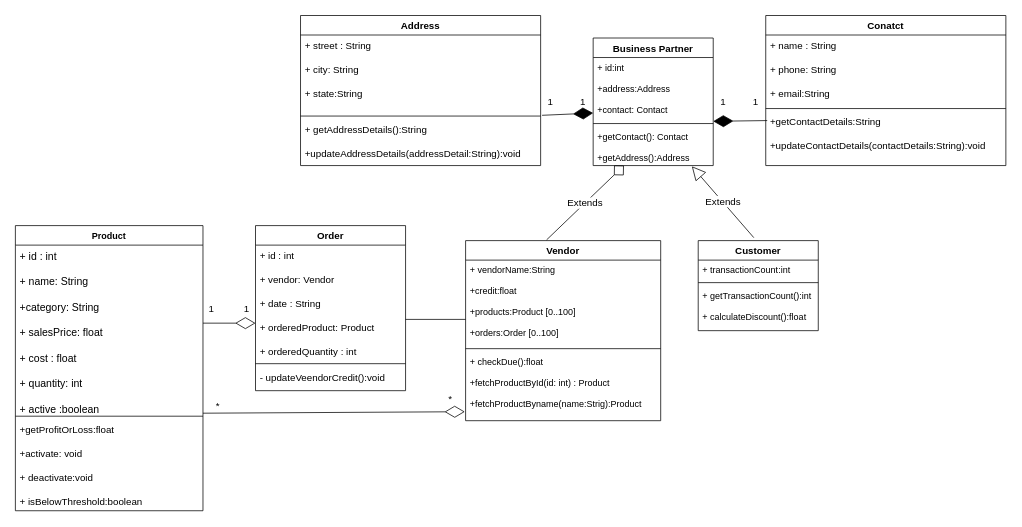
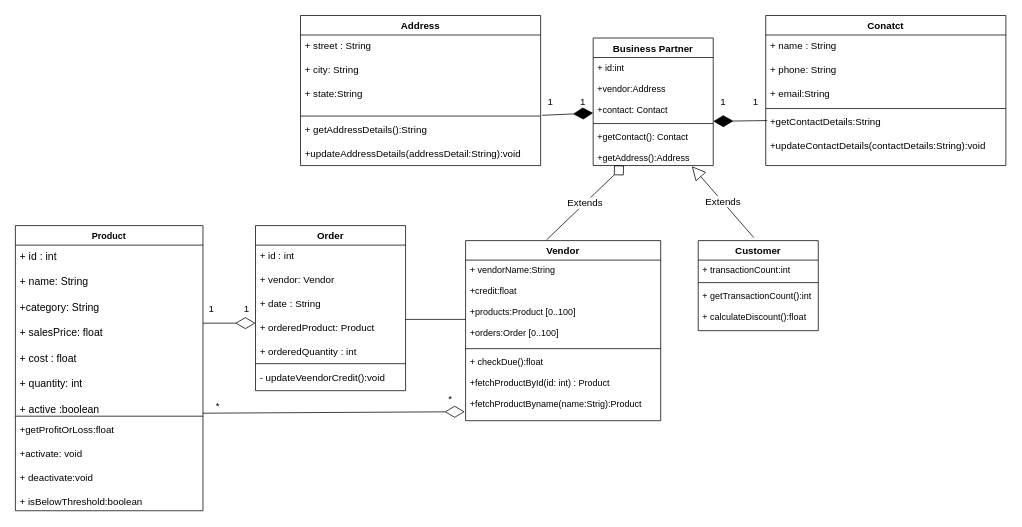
- <mxCell id="22" value="+ id:int &#10;&#10;+address:Address&#10;&#10;+contact: Contact" style="text;strokeColor=none;fillColor=none;align=left;verticalAlign=top;spacingLeft=4;spacingRight=4;overflow=hidden;rotatable=0;points=[[0,0.5],[1,0.5]];portConstraint=eastwest;" vertex="1" parent="21"><mxGeometry y="26" width="160" height="84" as="geometry" /></mxCell>
+ <mxCell id="22" value="+ id:int &#10;&#10;+vendor:Address&#10;&#10;+contact: Contact" style="text;strokeColor=none;fillColor=none;align=left;verticalAlign=top;spacingLeft=4;spacingRight=4;overflow=hidden;rotatable=0;points=[[0,0.5],[1,0.5]];portConstraint=eastwest;" vertex="1" parent="21"><mxGeometry y="26" width="160" height="84" as="geometry" /></mxCell>
